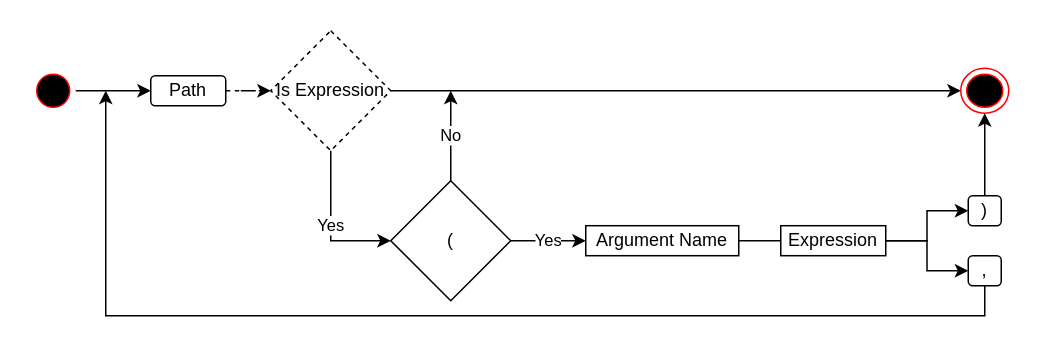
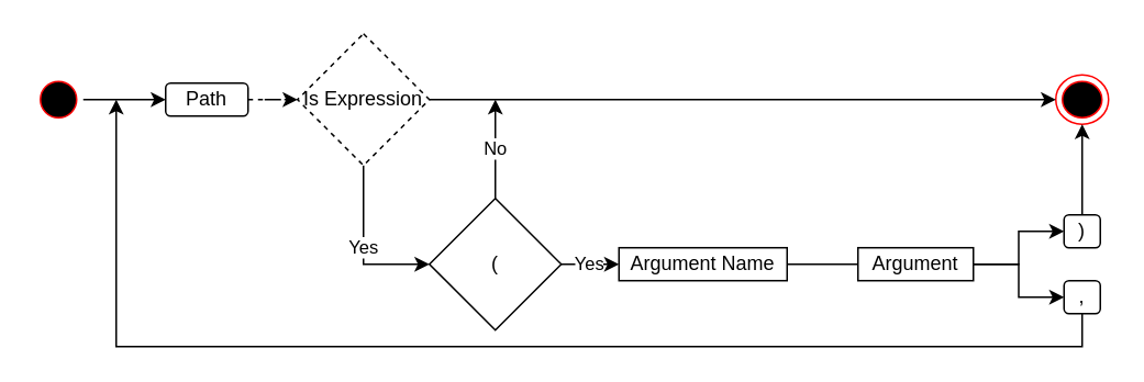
- <mxCell id="10" value="Argument Name" style="rounded=0;whiteSpace=wrap;html=1;" parent="1" vertex="1"><mxGeometry x="390" y="149.97" width="102" height="20" as="geometry" /></mxCell>
+ <mxCell id="10" value="Argument Name" style="rounded=0;whiteSpace=wrap;html=1;" parent="1" vertex="1"><mxGeometry x="375" y="149.97" width="102" height="20" as="geometry" /></mxCell>
- <mxCell id="21" value="Expression" style="rounded=0;whiteSpace=wrap;html=1;" vertex="1" parent="1"><mxGeometry x="520" y="149.97" width="70" height="20" as="geometry" /></mxCell>
+ <mxCell id="21" value="Argument" style="rounded=0;whiteSpace=wrap;html=1;" vertex="1" parent="1"><mxGeometry x="520" y="149.97" width="70" height="20" as="geometry" /></mxCell>
